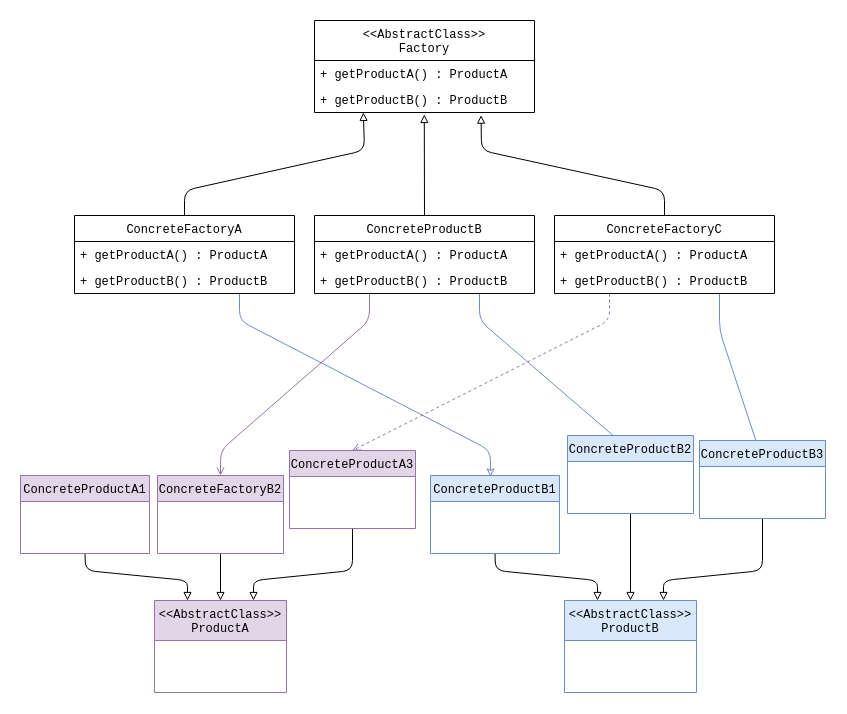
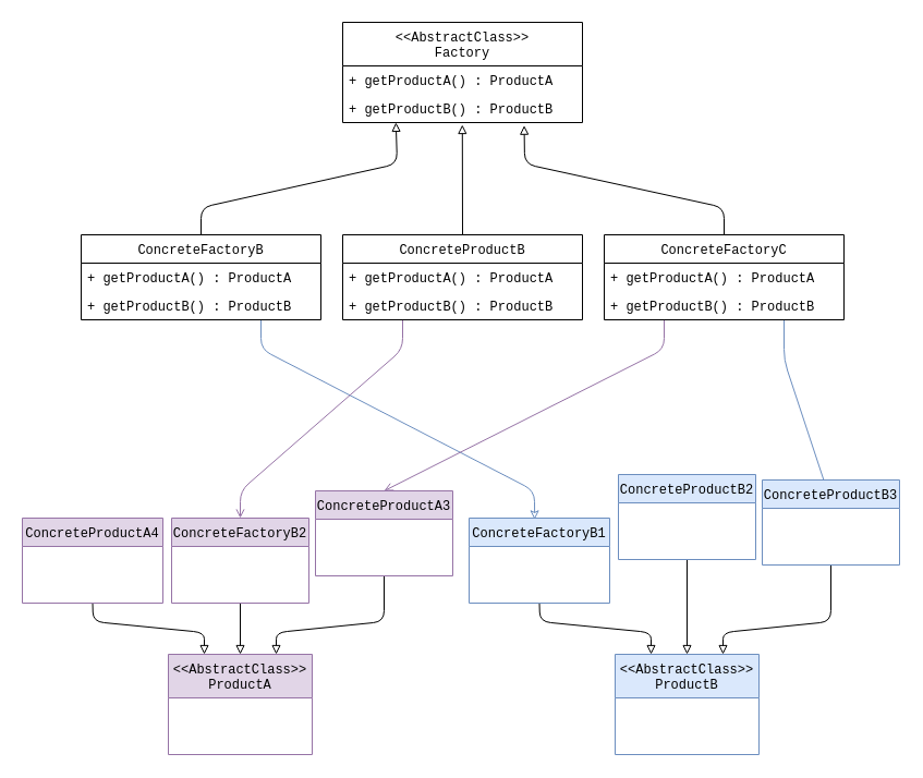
- <mxCell id="7" value="ConcreteFactoryA" style="swimlane;fontStyle=0;childLayout=stackLayout;horizontal=1;startSize=26;fillColor=none;horizontalStack=0;resizeParent=1;resizeParentMax=0;resizeLast=0;collapsible=1;marginBottom=0;fontFamily=Courier New;" vertex="1" parent="1"><mxGeometry x="74" y="215" width="220" height="78" as="geometry" /></mxCell>
+ <mxCell id="7" value="ConcreteFactoryB" style="swimlane;fontStyle=0;childLayout=stackLayout;horizontal=1;startSize=26;fillColor=none;horizontalStack=0;resizeParent=1;resizeParentMax=0;resizeLast=0;collapsible=1;marginBottom=0;fontFamily=Courier New;" vertex="1" parent="1"><mxGeometry x="74" y="215" width="220" height="78" as="geometry" /></mxCell>
- <mxCell id="12" style="edgeStyle=none;html=1;exitX=0.75;exitY=1;exitDx=0;exitDy=0;fontFamily=Courier New;endArrow=open;endFill=0;entryX=0.5;entryY=0;entryDx=0;entryDy=0;fillColor=#dae8fc;strokeColor=#6c8ebf;" edge="1" parent="1" source="13" target="33"><mxGeometry relative="1" as="geometry"><mxPoint x="490" y="360" as="targetPoint" /><Array as="points"><mxPoint x="479" y="320" /><mxPoint x="630" y="450" /></Array></mxGeometry></mxCell>
- <mxCell id="17" style="edgeStyle=none;html=1;exitX=0.25;exitY=1;exitDx=0;exitDy=0;fontFamily=Courier New;endArrow=open;endFill=0;entryX=0.5;entryY=0;entryDx=0;entryDy=0;fillColor=#e1d5e7;strokeColor=#9673a6;dashed=1;" edge="1" parent="1" source="19" target="28"><mxGeometry relative="1" as="geometry"><mxPoint x="412.774" y="360" as="targetPoint" /><Array as="points"><mxPoint x="609" y="320" /><mxPoint x="352" y="450" /></Array></mxGeometry></mxCell>
+ <mxCell id="17" style="edgeStyle=none;html=1;exitX=0.25;exitY=1;exitDx=0;exitDy=0;fontFamily=Courier New;endArrow=open;endFill=0;entryX=0.5;entryY=0;entryDx=0;entryDy=0;fillColor=#e1d5e7;strokeColor=#9673a6;" edge="1" parent="1" source="19" target="28"><mxGeometry relative="1" as="geometry"><mxPoint x="412.774" y="360" as="targetPoint" /><Array as="points"><mxPoint x="609" y="320" /><mxPoint x="352" y="450" /></Array></mxGeometry></mxCell>
- <mxCell id="24" value="ConcreteProductA1" style="swimlane;fontStyle=0;childLayout=stackLayout;horizontal=1;startSize=26;fillColor=#e1d5e7;horizontalStack=0;resizeParent=1;resizeParentMax=0;resizeLast=0;collapsible=1;marginBottom=0;fontFamily=Courier New;strokeColor=#9673a6;" vertex="1" parent="1"><mxGeometry x="20" y="475" width="129" height="78" as="geometry" /></mxCell>
+ <mxCell id="24" value="ConcreteProductA4" style="swimlane;fontStyle=0;childLayout=stackLayout;horizontal=1;startSize=26;fillColor=#e1d5e7;horizontalStack=0;resizeParent=1;resizeParentMax=0;resizeLast=0;collapsible=1;marginBottom=0;fontFamily=Courier New;strokeColor=#9673a6;" vertex="1" parent="1"><mxGeometry x="20" y="475" width="129" height="78" as="geometry" /></mxCell>
- <mxCell id="31" value="ConcreteProductB1" style="swimlane;fontStyle=0;childLayout=stackLayout;horizontal=1;startSize=26;fillColor=#dae8fc;horizontalStack=0;resizeParent=1;resizeParentMax=0;resizeLast=0;collapsible=1;marginBottom=0;fontFamily=Courier New;strokeColor=#6c8ebf;" vertex="1" parent="1"><mxGeometry x="430" y="475" width="129" height="78" as="geometry" /></mxCell>
+ <mxCell id="31" value="ConcreteFactoryB1" style="swimlane;fontStyle=0;childLayout=stackLayout;horizontal=1;startSize=26;fillColor=#dae8fc;horizontalStack=0;resizeParent=1;resizeParentMax=0;resizeLast=0;collapsible=1;marginBottom=0;fontFamily=Courier New;strokeColor=#6c8ebf;" vertex="1" parent="1"><mxGeometry x="430" y="475" width="129" height="78" as="geometry" /></mxCell>
